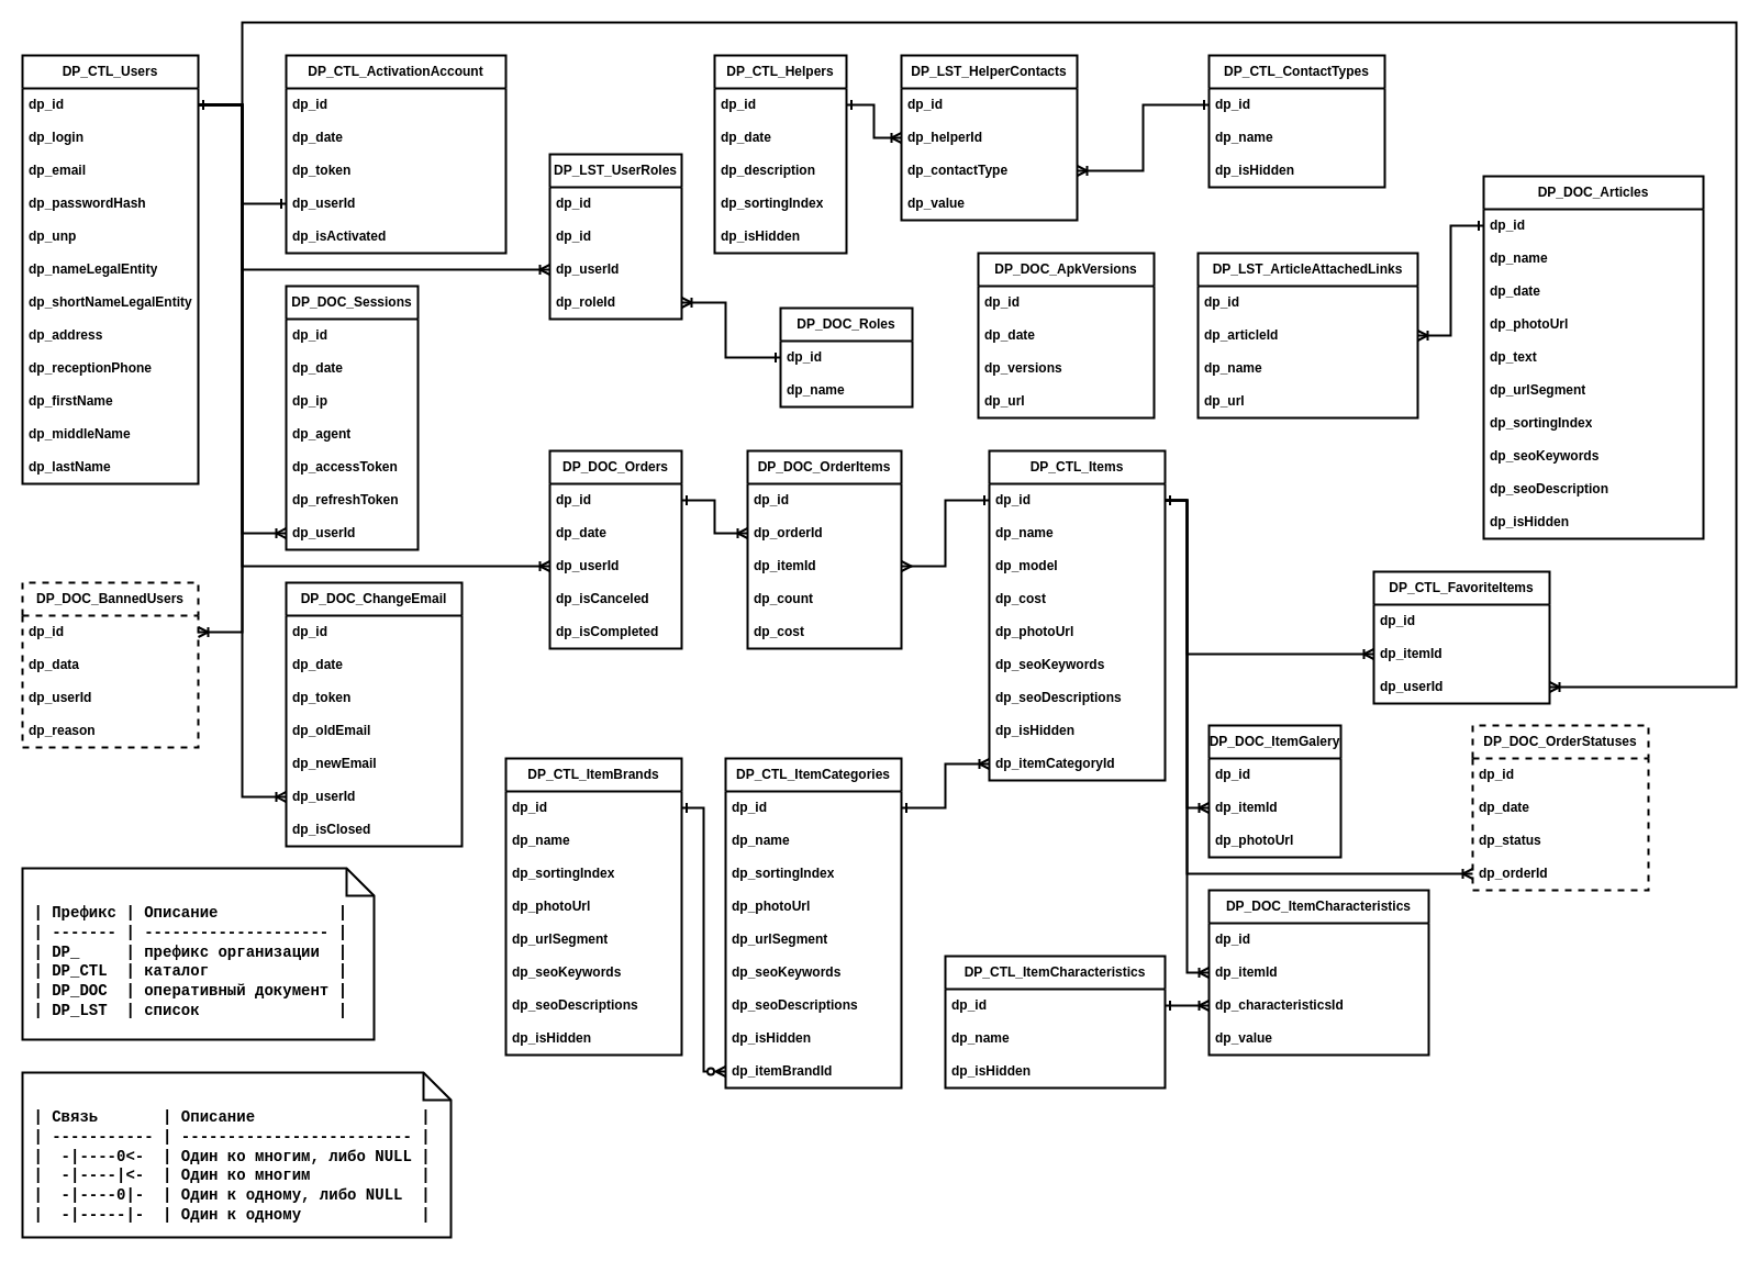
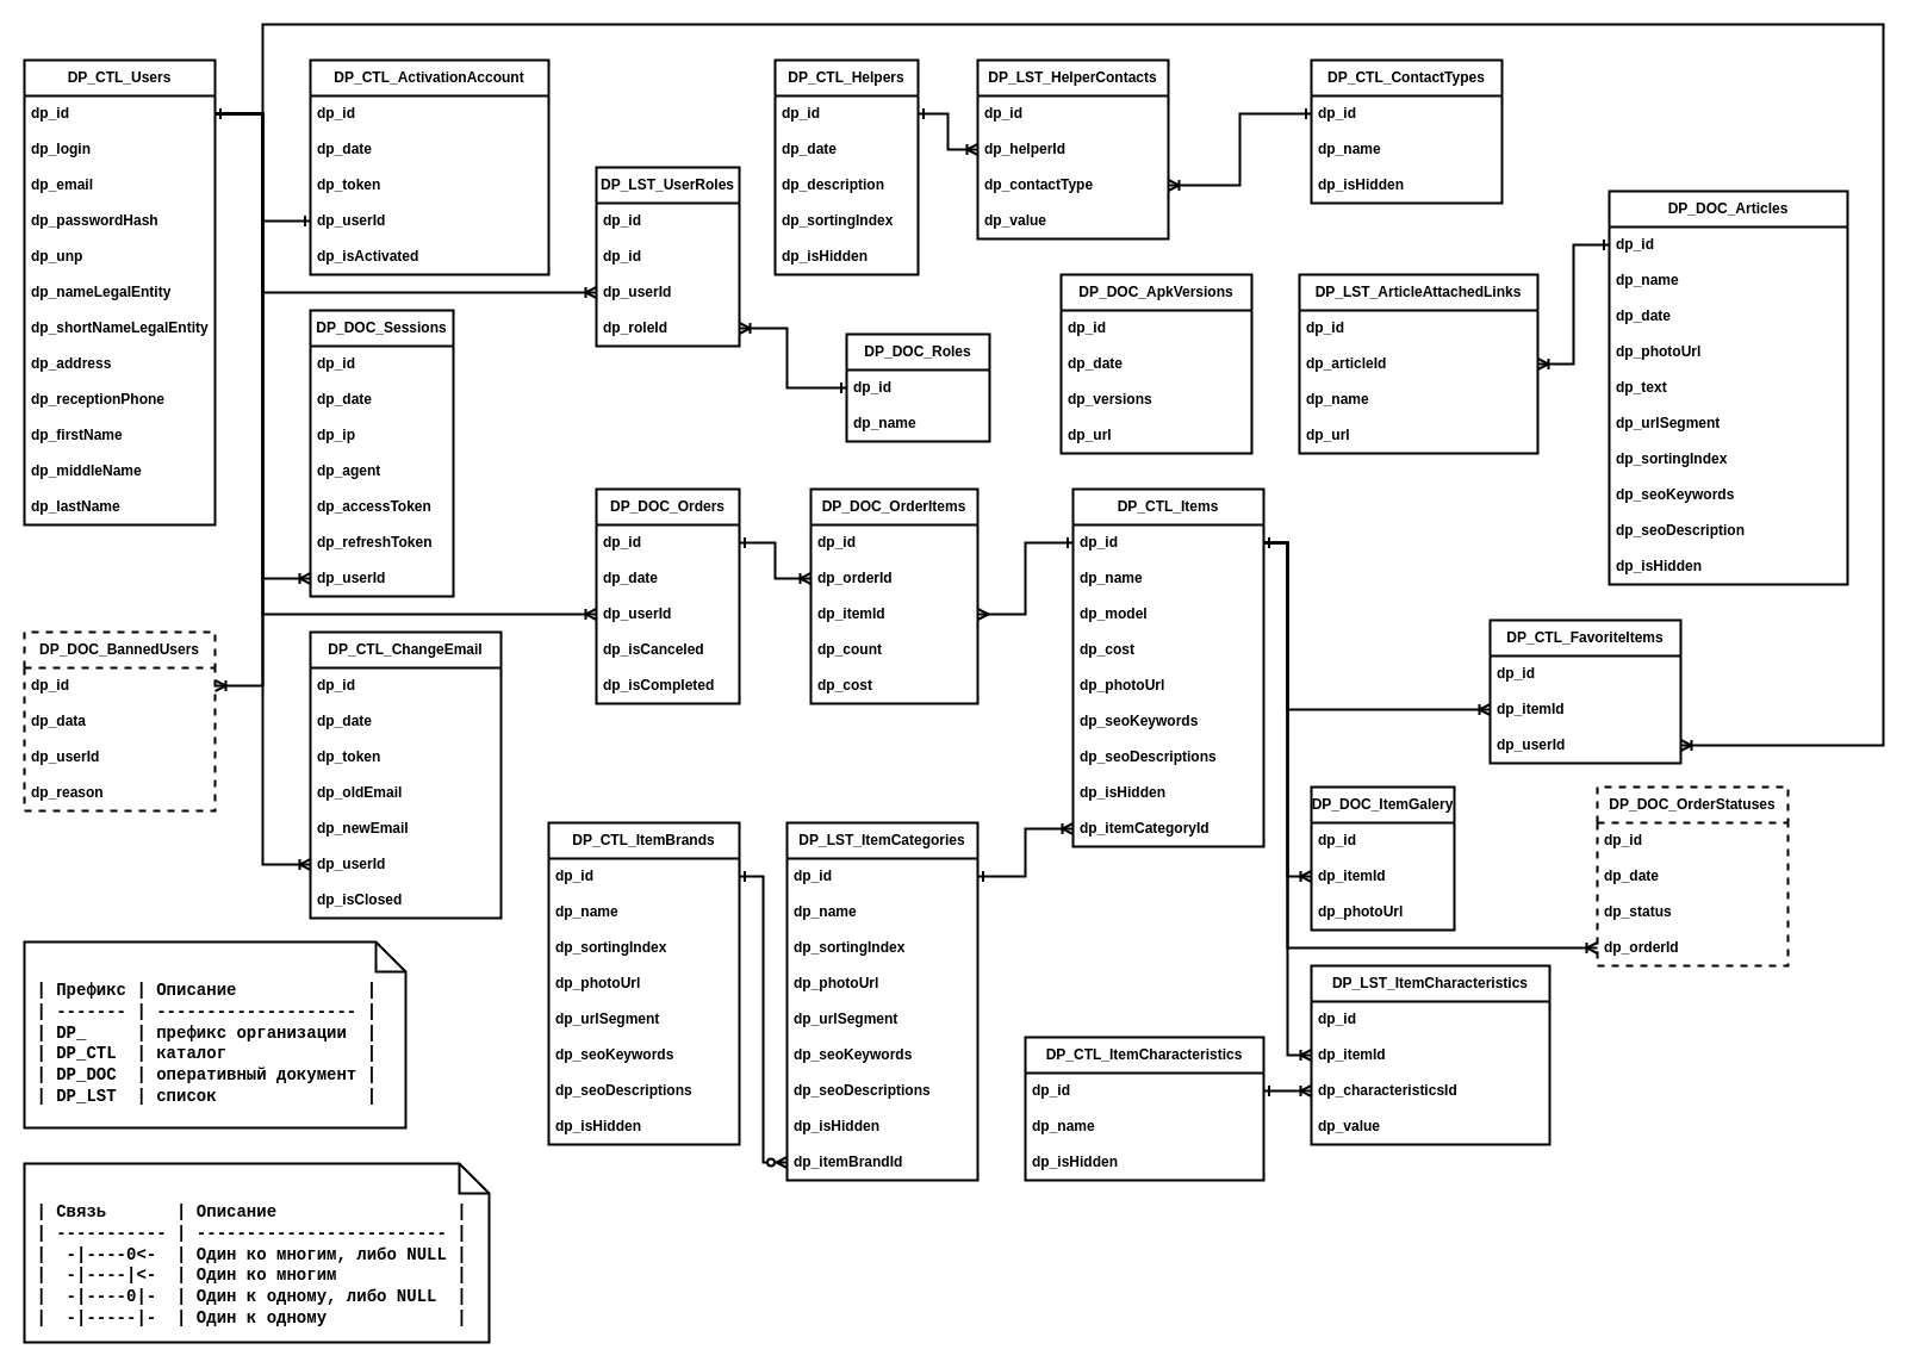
- <mxCell id="29" value="DP_DOC_ChangeEmail" style="swimlane;fontStyle=1;childLayout=stackLayout;horizontal=1;startSize=30;horizontalStack=0;resizeParent=1;resizeParentMax=0;resizeLast=0;collapsible=1;marginBottom=0;whiteSpace=wrap;html=1;strokeWidth=2;" parent="1" vertex="1"><mxGeometry x="260" y="530" width="160" height="240" as="geometry" /></mxCell>
+ <mxCell id="29" value="DP_CTL_ChangeEmail" style="swimlane;fontStyle=1;childLayout=stackLayout;horizontal=1;startSize=30;horizontalStack=0;resizeParent=1;resizeParentMax=0;resizeLast=0;collapsible=1;marginBottom=0;whiteSpace=wrap;html=1;strokeWidth=2;" parent="1" vertex="1"><mxGeometry x="260" y="530" width="160" height="240" as="geometry" /></mxCell>
- <mxCell id="59" value="DP_CTL_ItemCategories" style="swimlane;fontStyle=1;childLayout=stackLayout;horizontal=1;startSize=30;horizontalStack=0;resizeParent=1;resizeParentMax=0;resizeLast=0;collapsible=1;marginBottom=0;whiteSpace=wrap;html=1;strokeWidth=2;" parent="1" vertex="1"><mxGeometry x="660" y="690" width="160" height="300" as="geometry" /></mxCell>
+ <mxCell id="59" value="DP_LST_ItemCategories" style="swimlane;fontStyle=1;childLayout=stackLayout;horizontal=1;startSize=30;horizontalStack=0;resizeParent=1;resizeParentMax=0;resizeLast=0;collapsible=1;marginBottom=0;whiteSpace=wrap;html=1;strokeWidth=2;" parent="1" vertex="1"><mxGeometry x="660" y="690" width="160" height="300" as="geometry" /></mxCell>
- <mxCell id="83" value="DP_DOC_ItemCharacteristics" style="swimlane;fontStyle=1;childLayout=stackLayout;horizontal=1;startSize=30;horizontalStack=0;resizeParent=1;resizeParentMax=0;resizeLast=0;collapsible=1;marginBottom=0;whiteSpace=wrap;html=1;strokeWidth=2;" parent="1" vertex="1"><mxGeometry x="1100" y="810" width="200" height="150" as="geometry" /></mxCell>
+ <mxCell id="83" value="DP_LST_ItemCharacteristics" style="swimlane;fontStyle=1;childLayout=stackLayout;horizontal=1;startSize=30;horizontalStack=0;resizeParent=1;resizeParentMax=0;resizeLast=0;collapsible=1;marginBottom=0;whiteSpace=wrap;html=1;strokeWidth=2;" parent="1" vertex="1"><mxGeometry x="1100" y="810" width="200" height="150" as="geometry" /></mxCell>
